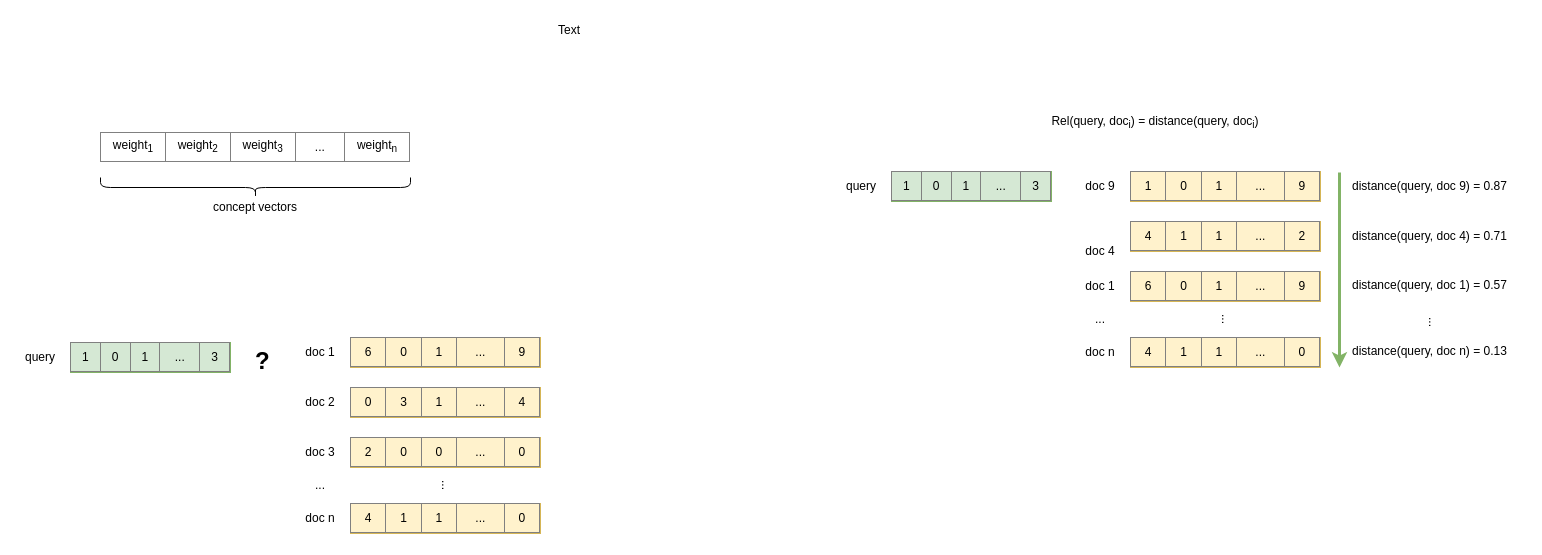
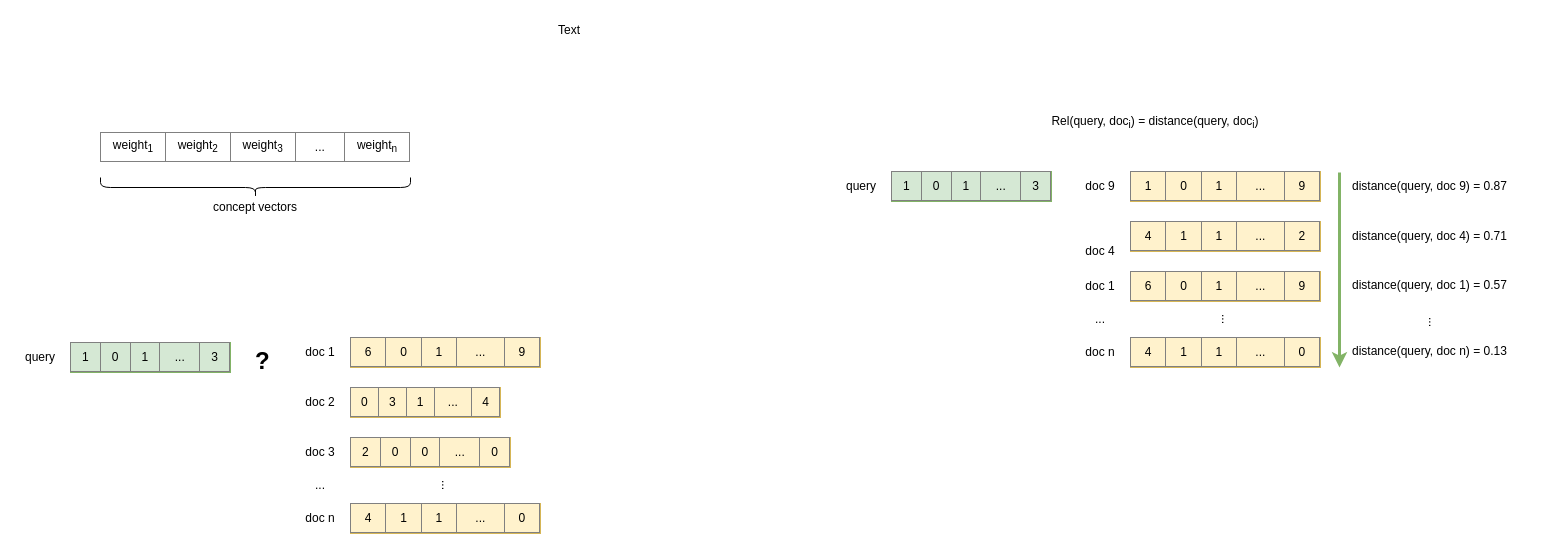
- <mxCell id="8" value="&lt;table border=&quot;1&quot; width=&quot;100%&quot; style=&quot;width: 100% ; height: 100% ; border-collapse: collapse&quot;&gt;&lt;tbody&gt;&lt;tr&gt;&lt;td align=&quot;center&quot;&gt;0&lt;/td&gt;&lt;td align=&quot;center&quot;&gt;3&lt;/td&gt;&lt;td align=&quot;center&quot;&gt;1&lt;/td&gt;&lt;td style=&quot;text-align: center&quot;&gt;...&lt;/td&gt;&lt;td style=&quot;text-align: center&quot;&gt;4&lt;/td&gt;&lt;/tr&gt;&lt;/tbody&gt;&lt;/table&gt;" style="text;html=1;strokeColor=#d6b656;fillColor=#fff2cc;overflow=fill;" vertex="1" parent="1"><mxGeometry x="350" y="387" width="190" height="30" as="geometry" /></mxCell>
+ <mxCell id="8" value="&lt;table border=&quot;1&quot; width=&quot;100%&quot; style=&quot;width: 100% ; height: 100% ; border-collapse: collapse&quot;&gt;&lt;tbody&gt;&lt;tr&gt;&lt;td align=&quot;center&quot;&gt;0&lt;/td&gt;&lt;td align=&quot;center&quot;&gt;3&lt;/td&gt;&lt;td align=&quot;center&quot;&gt;1&lt;/td&gt;&lt;td style=&quot;text-align: center&quot;&gt;...&lt;/td&gt;&lt;td style=&quot;text-align: center&quot;&gt;4&lt;/td&gt;&lt;/tr&gt;&lt;/tbody&gt;&lt;/table&gt;" style="text;html=1;strokeColor=#d6b656;fillColor=#fff2cc;overflow=fill;" vertex="1" parent="1"><mxGeometry x="350" y="387" width="150" height="30" as="geometry" /></mxCell>
- <mxCell id="10" value="&lt;table border=&quot;1&quot; width=&quot;100%&quot; style=&quot;width: 100% ; height: 100% ; border-collapse: collapse&quot;&gt;&lt;tbody&gt;&lt;tr&gt;&lt;td align=&quot;center&quot;&gt;2&lt;/td&gt;&lt;td align=&quot;center&quot;&gt;0&lt;/td&gt;&lt;td align=&quot;center&quot;&gt;0&lt;/td&gt;&lt;td style=&quot;text-align: center&quot;&gt;...&lt;/td&gt;&lt;td style=&quot;text-align: center&quot;&gt;0&lt;/td&gt;&lt;/tr&gt;&lt;/tbody&gt;&lt;/table&gt;" style="text;html=1;strokeColor=#d6b656;fillColor=#fff2cc;overflow=fill;" vertex="1" parent="1"><mxGeometry x="350" y="437" width="190" height="30" as="geometry" /></mxCell>
+ <mxCell id="10" value="&lt;table border=&quot;1&quot; width=&quot;100%&quot; style=&quot;width: 100% ; height: 100% ; border-collapse: collapse&quot;&gt;&lt;tbody&gt;&lt;tr&gt;&lt;td align=&quot;center&quot;&gt;2&lt;/td&gt;&lt;td align=&quot;center&quot;&gt;0&lt;/td&gt;&lt;td align=&quot;center&quot;&gt;0&lt;/td&gt;&lt;td style=&quot;text-align: center&quot;&gt;...&lt;/td&gt;&lt;td style=&quot;text-align: center&quot;&gt;0&lt;/td&gt;&lt;/tr&gt;&lt;/tbody&gt;&lt;/table&gt;" style="text;html=1;strokeColor=#d6b656;fillColor=#fff2cc;overflow=fill;" vertex="1" parent="1"><mxGeometry x="350" y="437" width="160" height="30" as="geometry" /></mxCell>
